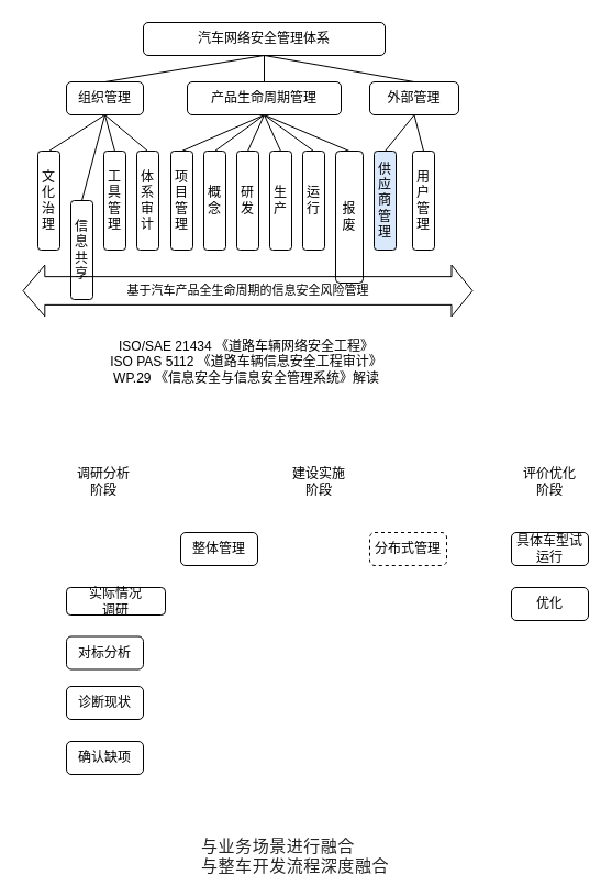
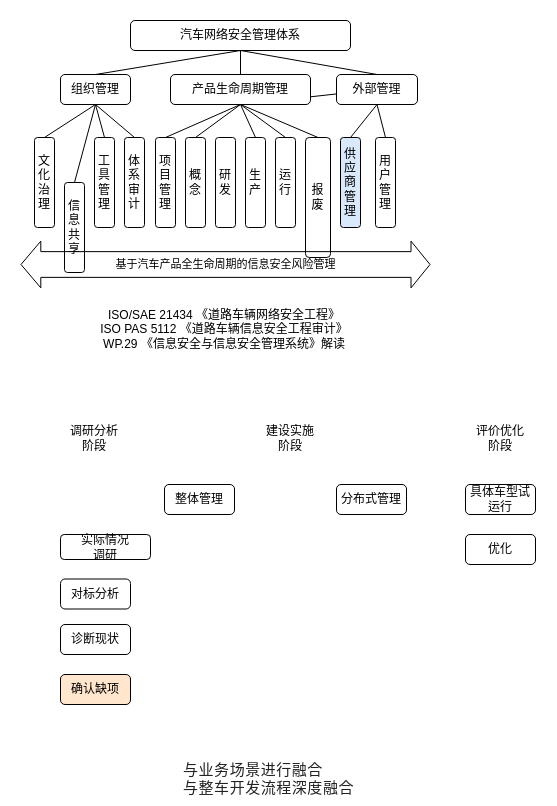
- <mxCell id="13" style="edgeStyle=none;html=1;exitX=0.5;exitY=1;exitDx=0;exitDy=0;entryX=0.5;entryY=0;entryDx=0;entryDy=0;endArrow=none;endFill=0;" edge="1" parent="1" source="17" target="27"><mxGeometry relative="1" as="geometry" /></mxCell>
+ <mxCell id="13" style="edgeStyle=none;html=1;exitX=0.5;exitY=1;exitDx=0;exitDy=0;endArrow=none;endFill=0;" edge="1" parent="1" source="17" target="20"><mxGeometry relative="1" as="geometry" /></mxCell>
- <mxCell id="40" value="分布式管理" style="rounded=1;whiteSpace=wrap;html=1;dashed=1;" vertex="1" parent="1"><mxGeometry x="336" y="484" width="70" height="30" as="geometry" /></mxCell>
+ <mxCell id="40" value="分布式管理" style="rounded=1;whiteSpace=wrap;html=1;" vertex="1" parent="1"><mxGeometry x="336" y="484" width="70" height="30" as="geometry" /></mxCell>
- <mxCell id="38" value="确认缺项" style="rounded=1;whiteSpace=wrap;html=1;" vertex="1" parent="1"><mxGeometry x="60" y="674" width="70" height="30" as="geometry" /></mxCell>
+ <mxCell id="38" value="确认缺项" style="rounded=1;whiteSpace=wrap;html=1;fillColor=#ffe6cc;" vertex="1" parent="1"><mxGeometry x="60" y="674" width="70" height="30" as="geometry" /></mxCell>
